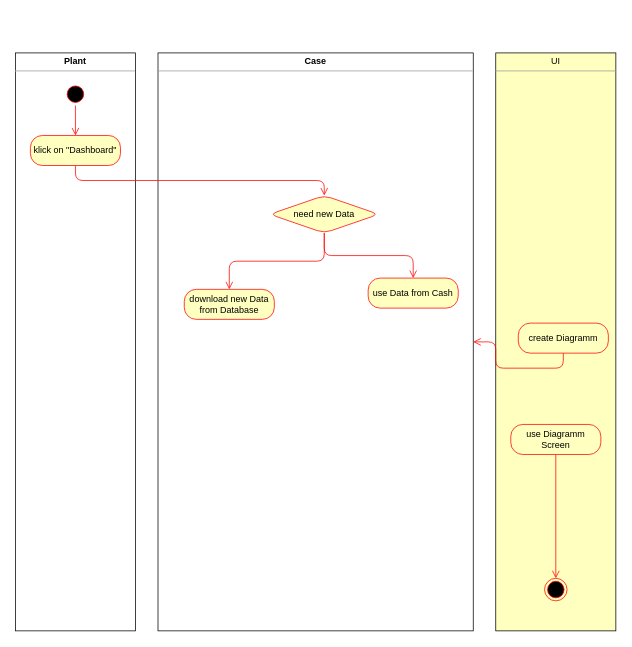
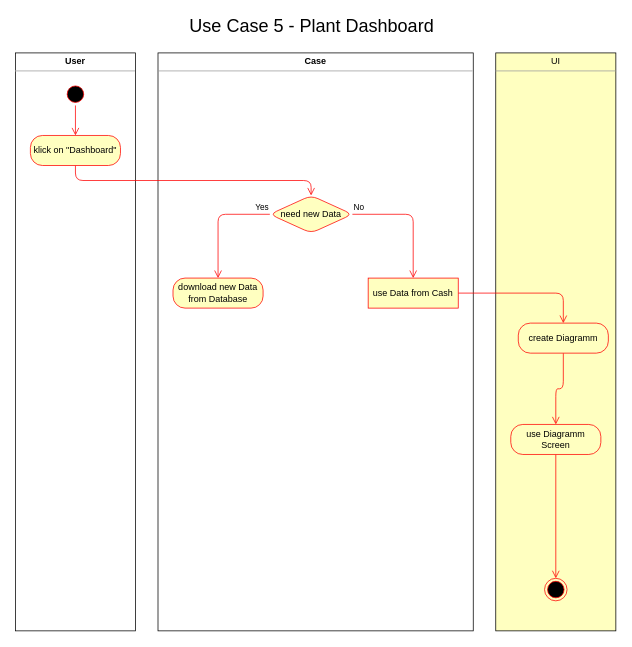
+ <mxCell id="11" value="Use Case 5 - Plant Dashboard" style="text;html=1;strokeColor=none;fillColor=none;align=center;verticalAlign=middle;whiteSpace=wrap;rounded=0;fontSize=24;" parent="1" vertex="1"><mxGeometry x="20" y="20" width="790" height="30" as="geometry" /></mxCell>
- <mxCell id="2" value="&lt;p style=&quot;margin: 4px 0px 0px&quot; align=&quot;center&quot;&gt;&lt;b&gt;Plant&lt;/b&gt;&lt;/p&gt;&lt;hr size=&quot;1&quot; align=&quot;center&quot;&gt;&lt;div style=&quot;height: 2px&quot; align=&quot;center&quot;&gt;&lt;/div&gt;" style="verticalAlign=top;align=center;overflow=fill;fontSize=12;fontFamily=Helvetica;html=1;" parent="1" vertex="1"><mxGeometry x="20" y="70" width="160" height="770" as="geometry" /></mxCell>
+ <mxCell id="2" value="&lt;p style=&quot;margin: 4px 0px 0px&quot; align=&quot;center&quot;&gt;&lt;b&gt;User&lt;/b&gt;&lt;/p&gt;&lt;hr size=&quot;1&quot; align=&quot;center&quot;&gt;&lt;div style=&quot;height: 2px&quot; align=&quot;center&quot;&gt;&lt;/div&gt;" style="verticalAlign=top;align=center;overflow=fill;fontSize=12;fontFamily=Helvetica;html=1;" parent="1" vertex="1"><mxGeometry x="20" y="70" width="160" height="770" as="geometry" /></mxCell>
- <mxCell id="22" value="need new Data" style="rhombus;whiteSpace=wrap;html=1;rounded=1;strokeColor=#ff0000;fillColor=#ffffc0;" vertex="1" parent="1"><mxGeometry x="359" y="260" width="145" height="50" as="geometry" /></mxCell>
+ <mxCell id="22" value="need new Data" style="rhombus;whiteSpace=wrap;html=1;rounded=1;strokeColor=#ff0000;fillColor=#ffffc0;" vertex="1" parent="1"><mxGeometry x="359" y="260" width="110" height="50" as="geometry" /></mxCell>
- <mxCell id="19" value="use Data from Cash" style="rounded=1;whiteSpace=wrap;html=1;arcSize=40;fontColor=#000000;fillColor=#ffffc0;strokeColor=#ff0000;" vertex="1" parent="1"><mxGeometry x="490" y="370" width="120" height="40" as="geometry" /></mxCell>
+ <mxCell id="19" value="use Data from Cash" style="whiteSpace=wrap;html=1;arcSize=40;fontColor=#000000;fillColor=#ffffc0;strokeColor=#ff0000;rounded=0;" vertex="1" parent="1"><mxGeometry x="490" y="370" width="120" height="40" as="geometry" /></mxCell>
+ <mxCell id="18" style="edgeStyle=orthogonalEdgeStyle;orthogonalLoop=1;jettySize=auto;html=1;endArrow=open;endSize=8;strokeColor=#ff0000;align=left;" edge="1" parent="1" source="19" target="17"><mxGeometry relative="1" as="geometry" /></mxCell>
- <mxCell id="13" value="download new Data from Database" style="rounded=1;whiteSpace=wrap;html=1;arcSize=40;fontColor=#000000;fillColor=#ffffc0;strokeColor=#ff0000;" parent="1" vertex="1"><mxGeometry x="245" y="385" width="120" height="40" as="geometry" /></mxCell>
+ <mxCell id="13" value="download new Data from Database" style="rounded=1;whiteSpace=wrap;html=1;arcSize=40;fontColor=#000000;fillColor=#ffffc0;strokeColor=#ff0000;" parent="1" vertex="1"><mxGeometry x="230" y="370" width="120" height="40" as="geometry" /></mxCell>
- <mxCell id="12" style="edgeStyle=orthogonalEdgeStyle;orthogonalLoop=1;jettySize=auto;html=1;endArrow=open;endSize=8;strokeColor=#ff0000;exitX=0.5;exitY=1;exitDx=0;exitDy=0;" edge="1" parent="1" source="17" target="4"><mxGeometry relative="1" as="geometry" /></mxCell>
+ <mxCell id="12" style="edgeStyle=orthogonalEdgeStyle;orthogonalLoop=1;jettySize=auto;html=1;endArrow=open;endSize=8;strokeColor=#ff0000;exitX=0.5;exitY=1;exitDx=0;exitDy=0;" edge="1" parent="1" source="17" target="16"><mxGeometry relative="1" as="geometry" /></mxCell>
